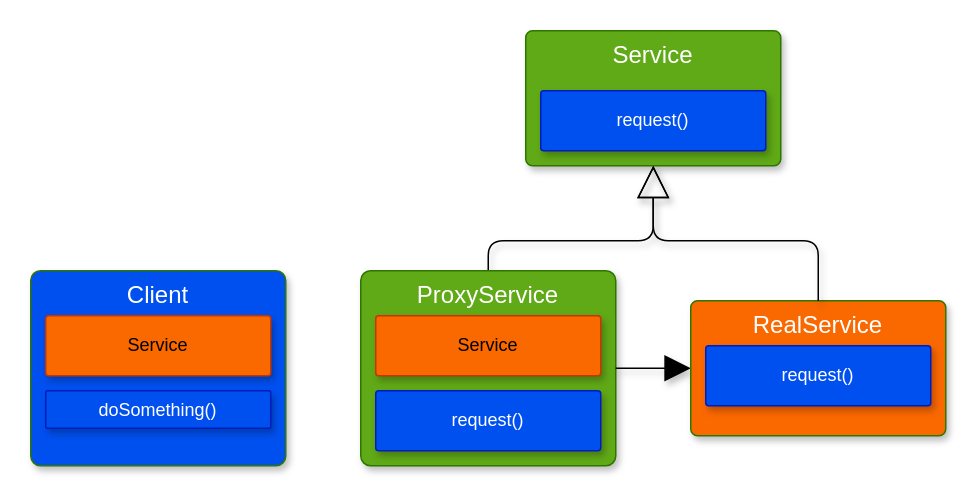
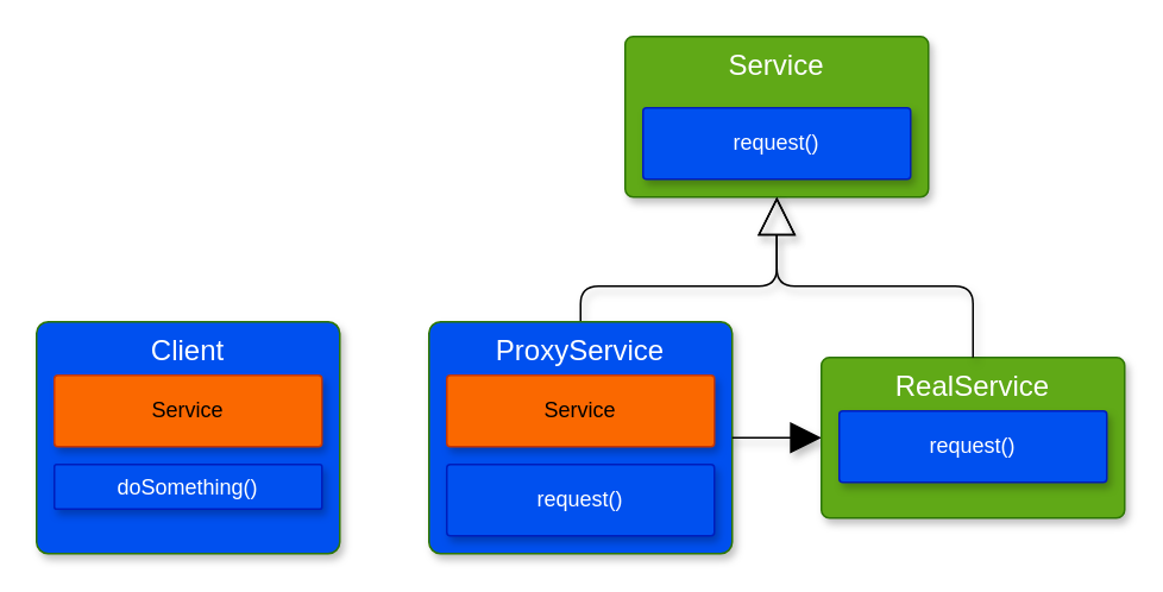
- <mxCell id="5" value="&lt;font style=&quot;font-size: 16px&quot;&gt;ProxyService&lt;/font&gt;" style="rounded=1;whiteSpace=wrap;html=1;arcSize=5;verticalAlign=top;fillColor=#60a917;strokeColor=#2D7600;fontColor=#ffffff;shadow=1;" vertex="1" parent="1"><mxGeometry x="240" y="180" width="170" height="130" as="geometry" /></mxCell>
+ <mxCell id="5" value="&lt;font style=&quot;font-size: 16px&quot;&gt;ProxyService&lt;/font&gt;" style="rounded=1;whiteSpace=wrap;html=1;arcSize=5;verticalAlign=top;fillColor=#0050ef;strokeColor=#2D7600;fontColor=#ffffff;shadow=1;" vertex="1" parent="1"><mxGeometry x="240" y="180" width="170" height="130" as="geometry" /></mxCell>
- <mxCell id="12" value="&lt;font style=&quot;font-size: 16px&quot;&gt;RealService&lt;/font&gt;" style="rounded=1;whiteSpace=wrap;html=1;arcSize=5;verticalAlign=top;fillColor=#fa6800;strokeColor=#2D7600;fontColor=#ffffff;shadow=1;" vertex="1" parent="1"><mxGeometry x="460" y="200" width="170" height="90" as="geometry" /></mxCell>
+ <mxCell id="12" value="&lt;font style=&quot;font-size: 16px&quot;&gt;RealService&lt;/font&gt;" style="rounded=1;whiteSpace=wrap;html=1;arcSize=5;verticalAlign=top;fillColor=#60a917;strokeColor=#2D7600;fontColor=#ffffff;shadow=1;" vertex="1" parent="1"><mxGeometry x="460" y="200" width="170" height="90" as="geometry" /></mxCell>
